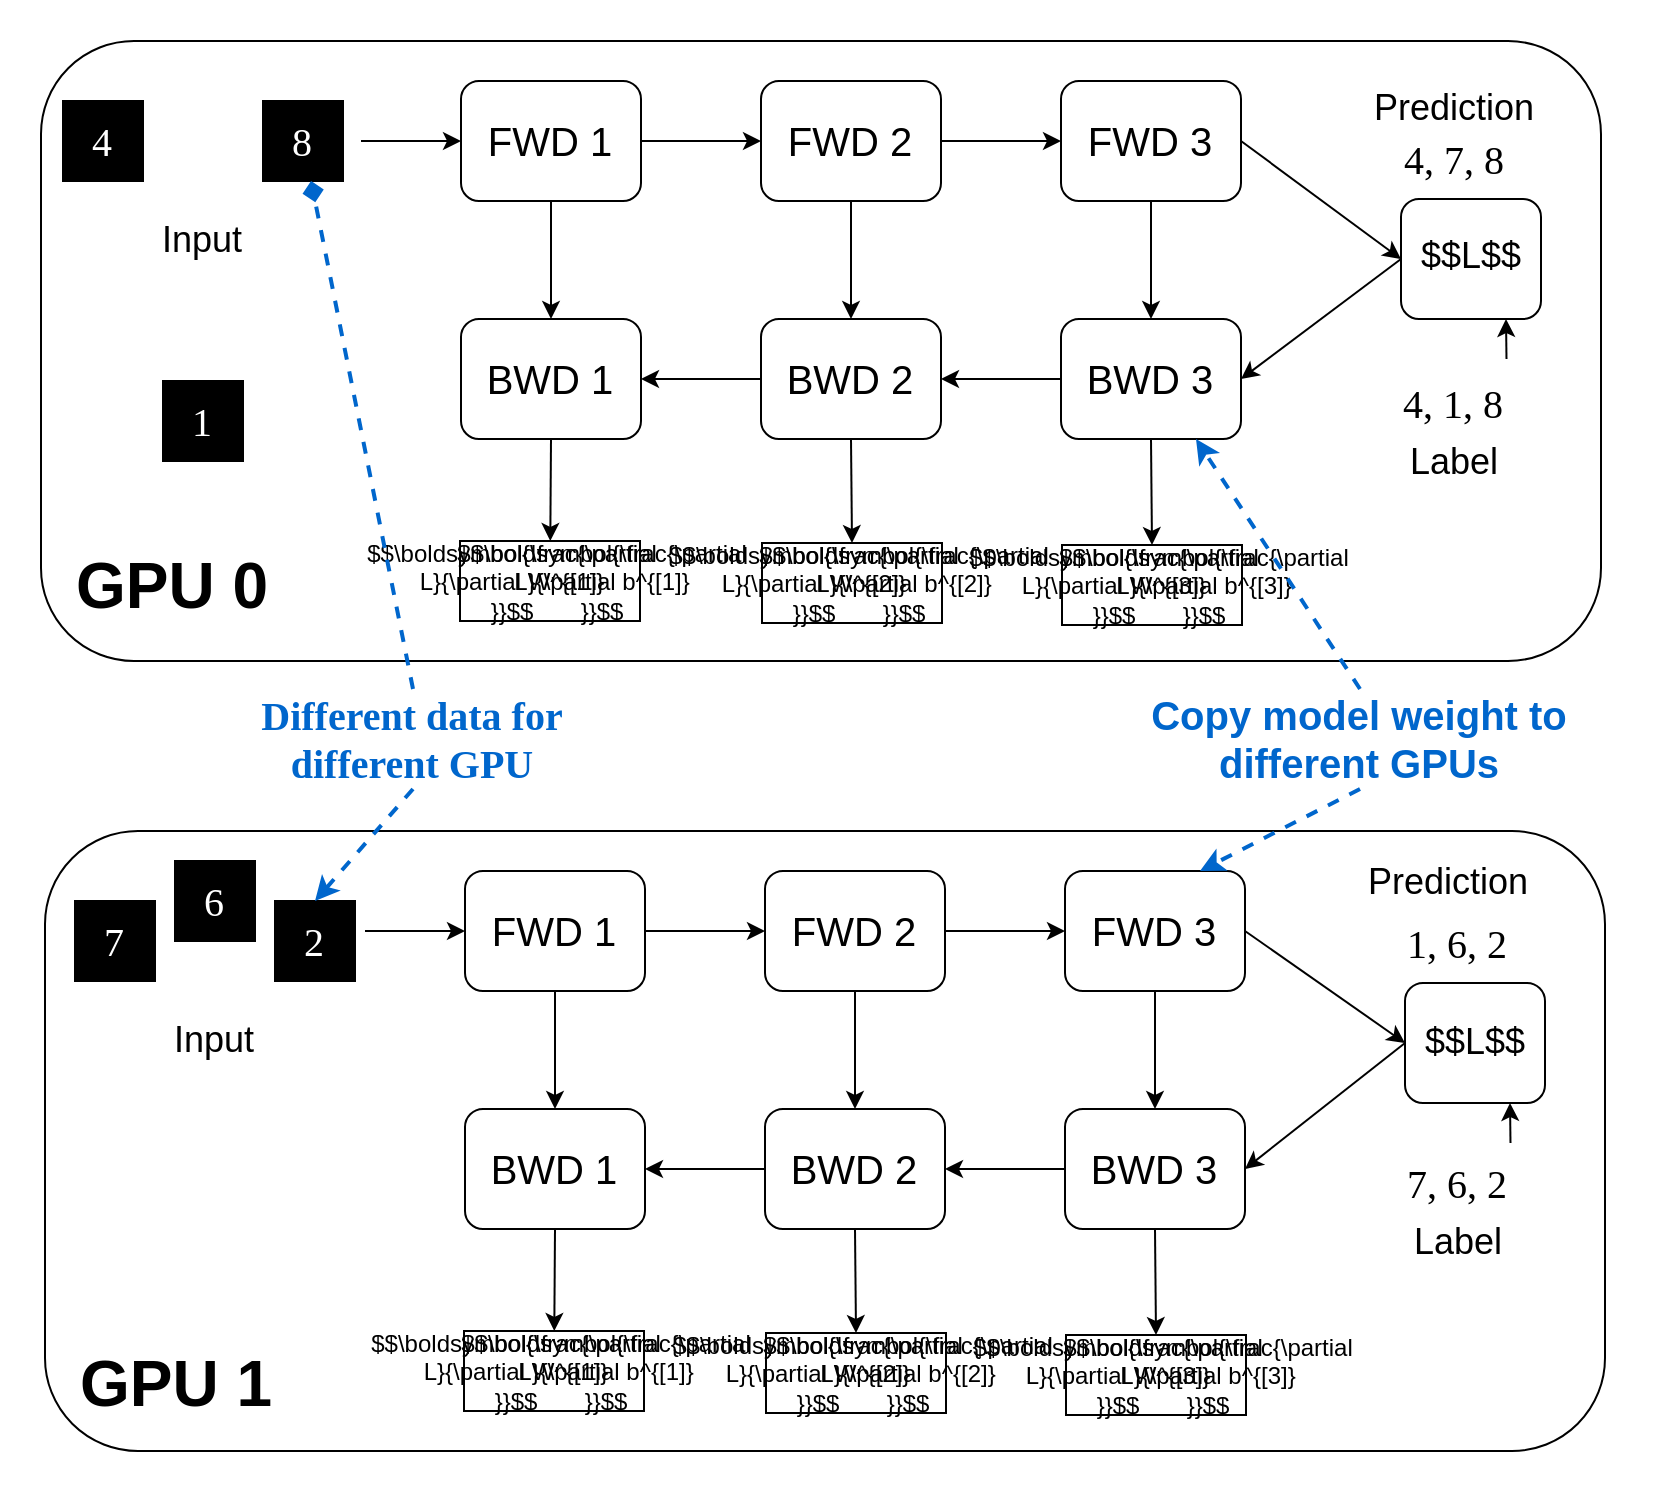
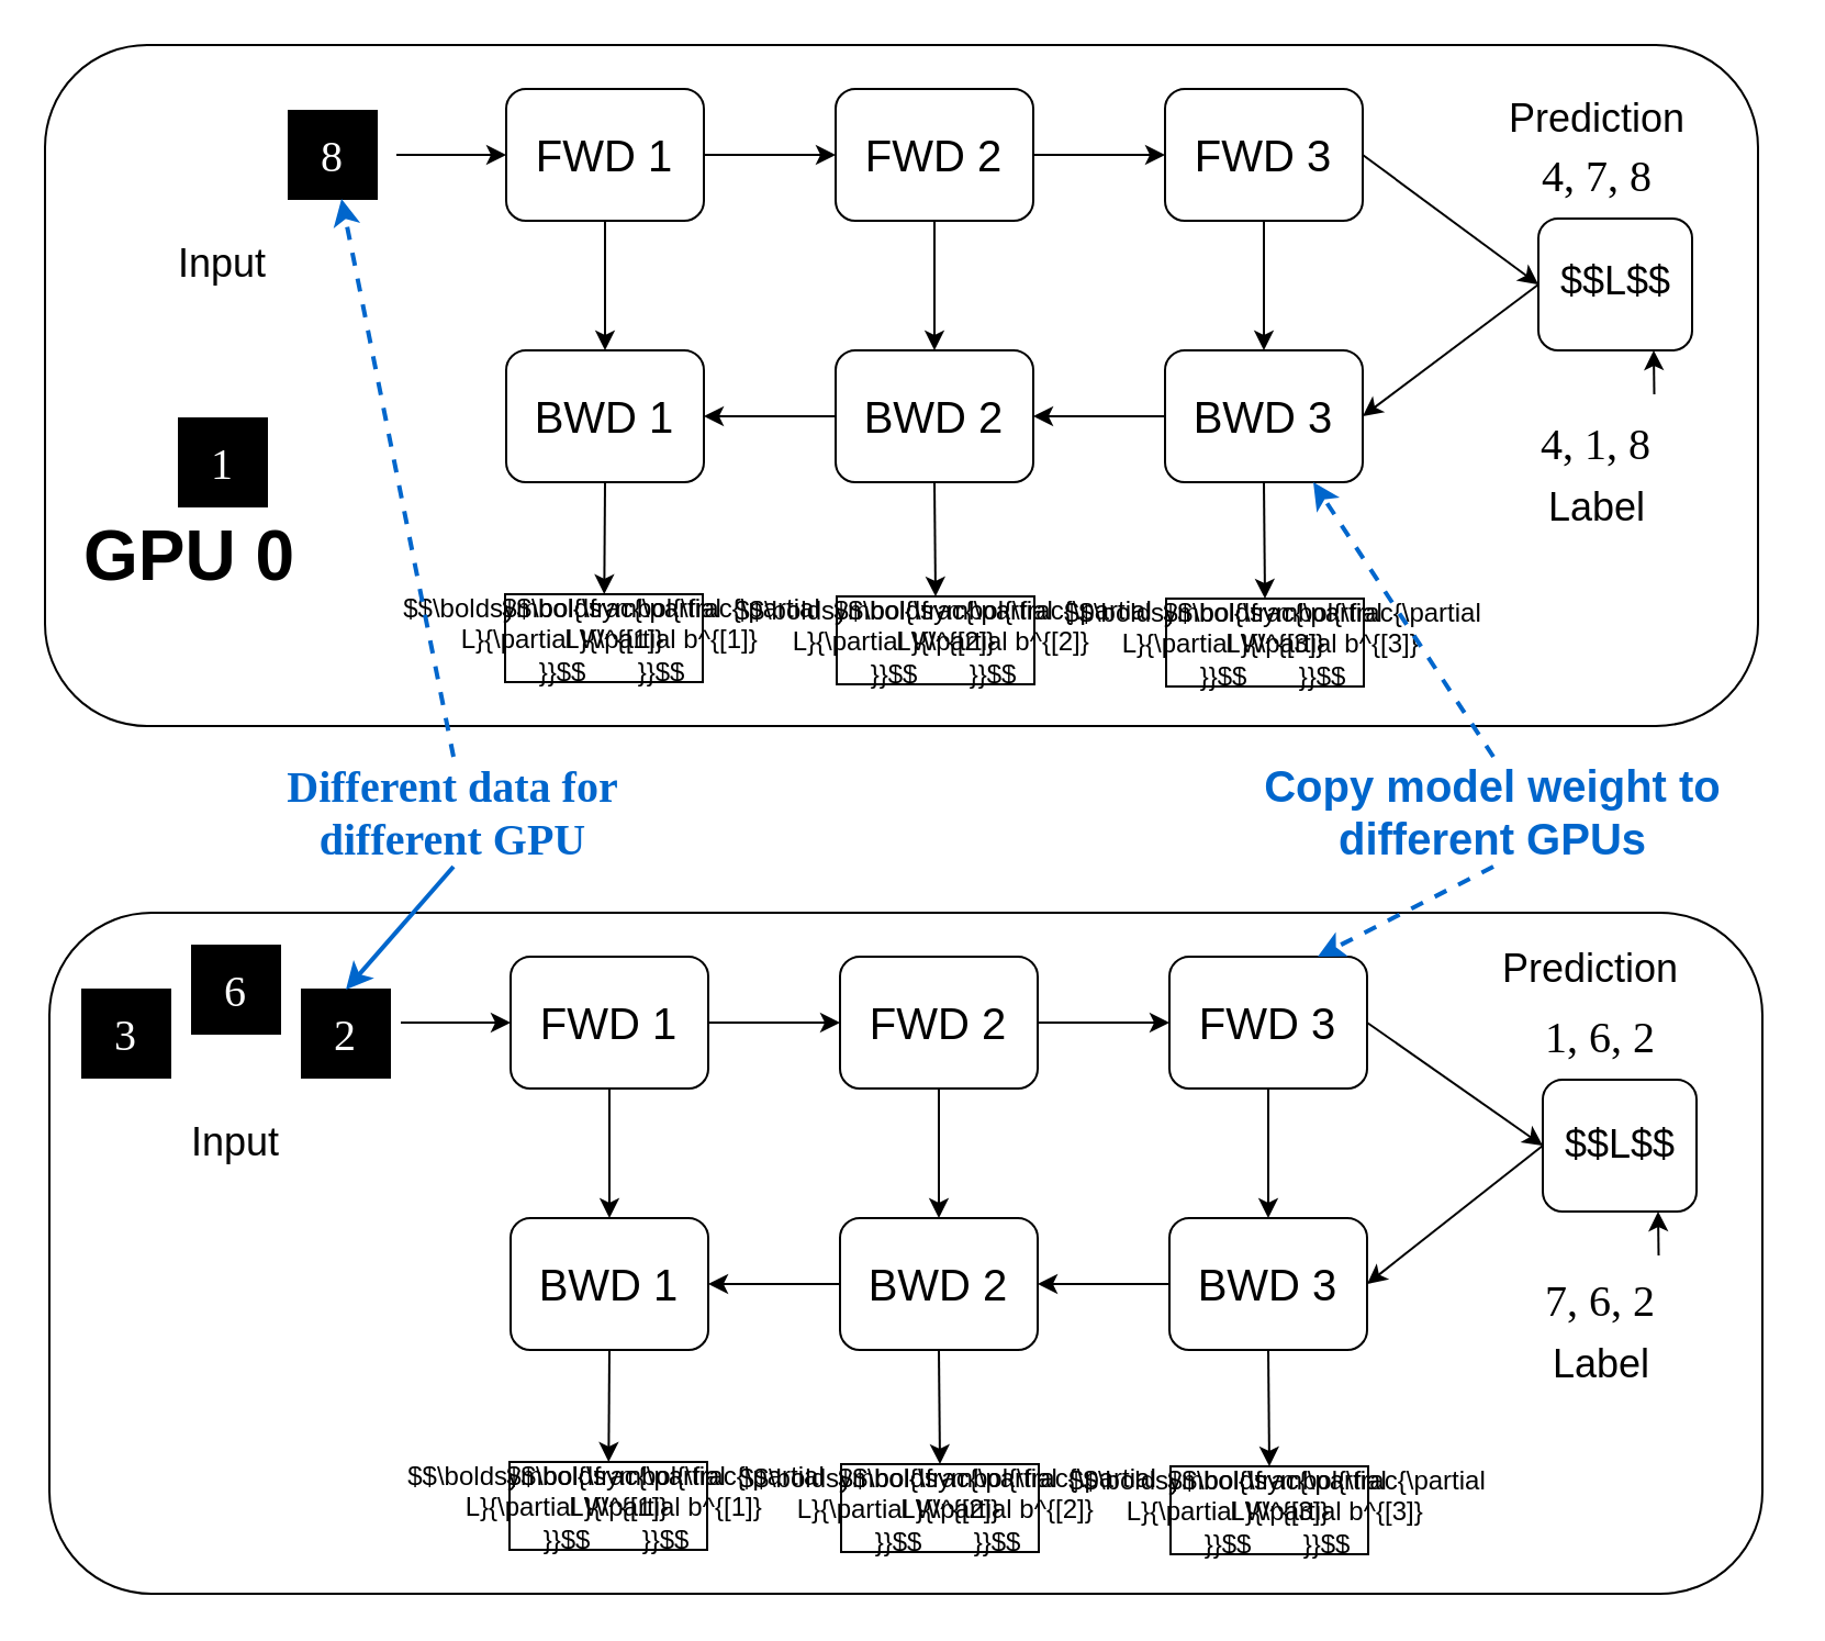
- <mxCell id="78" value="4" style="rounded=0;whiteSpace=wrap;html=1;fontSize=20;fontFamily=Comic Sans MS;fillColor=#000000;fontColor=#ffffff;" parent="1" vertex="1"><mxGeometry x="31" y="50" width="40" height="40" as="geometry" /></mxCell>
- <mxCell id="82" value="" style="endArrow=diamond;html=1;rounded=0;exitX=0.5;exitY=0;exitDx=0;exitDy=0;strokeWidth=2;dashed=1;strokeColor=#0066CC;" parent="1" source="81" target="80" edge="1"><mxGeometry width="50" height="50" relative="1" as="geometry"><mxPoint x="10" y="460" as="sourcePoint" /><mxPoint x="60" y="410" as="targetPoint" /></mxGeometry></mxCell>
+ <mxCell id="82" value="" style="endArrow=classic;html=1;rounded=0;exitX=0.5;exitY=0;exitDx=0;exitDy=0;strokeWidth=2;dashed=1;strokeColor=#0066CC;" parent="1" source="81" target="80" edge="1"><mxGeometry width="50" height="50" relative="1" as="geometry"><mxPoint x="10" y="460" as="sourcePoint" /><mxPoint x="60" y="410" as="targetPoint" /></mxGeometry></mxCell>
- <mxCell id="90" value="&lt;font style=&quot;font-size: 32px;&quot;&gt;GPU 0&lt;/font&gt;" style="text;html=1;strokeColor=none;fillColor=none;align=center;verticalAlign=middle;whiteSpace=wrap;rounded=0;fontStyle=1" parent="1" vertex="1"><mxGeometry x="26" y="278" width="120" height="30" as="geometry" /></mxCell>
+ <mxCell id="90" value="&lt;font style=&quot;font-size: 32px;&quot;&gt;GPU 0&lt;/font&gt;" style="text;html=1;strokeColor=none;fillColor=none;align=center;verticalAlign=middle;whiteSpace=wrap;rounded=0;fontStyle=1" parent="1" vertex="1"><mxGeometry x="26" y="238" width="120" height="30" as="geometry" /></mxCell>
- <mxCell id="83" value="" style="endArrow=classic;html=1;rounded=0;entryX=0.5;entryY=0;entryDx=0;entryDy=0;exitX=0.5;exitY=1;exitDx=0;exitDy=0;strokeWidth=2;dashed=1;strokeColor=#0066CC;" parent="1" source="81" target="77" edge="1"><mxGeometry width="50" height="50" relative="1" as="geometry"><mxPoint x="161" y="394" as="sourcePoint" /><mxPoint x="98" y="140" as="targetPoint" /></mxGeometry></mxCell>
+ <mxCell id="83" value="" style="endArrow=classic;html=1;rounded=0;entryX=0.5;entryY=0;entryDx=0;entryDy=0;exitX=0.5;exitY=1;exitDx=0;exitDy=0;strokeWidth=2;dashed=0;strokeColor=#0066CC;" parent="1" source="81" target="77" edge="1"><mxGeometry width="50" height="50" relative="1" as="geometry"><mxPoint x="161" y="394" as="sourcePoint" /><mxPoint x="98" y="140" as="targetPoint" /></mxGeometry></mxCell>
- <mxCell id="75" value="7" style="rounded=0;whiteSpace=wrap;html=1;fontSize=20;fontFamily=Comic Sans MS;fillColor=#000000;fontColor=#ffffff;" parent="74" vertex="1"><mxGeometry y="50" width="40" height="40" as="geometry" /></mxCell>
+ <mxCell id="75" value="3" style="rounded=0;whiteSpace=wrap;html=1;fontSize=20;fontFamily=Comic Sans MS;fillColor=#000000;fontColor=#ffffff;" parent="74" vertex="1"><mxGeometry y="50" width="40" height="40" as="geometry" /></mxCell>
- <mxCell id="91" value="&lt;font style=&quot;font-size: 32px;&quot;&gt;GPU 1&lt;/font&gt;" style="text;html=1;strokeColor=none;fillColor=none;align=center;verticalAlign=middle;whiteSpace=wrap;rounded=0;fontStyle=1" parent="1" vertex="1"><mxGeometry x="28" y="677" width="120" height="30" as="geometry" /></mxCell>
